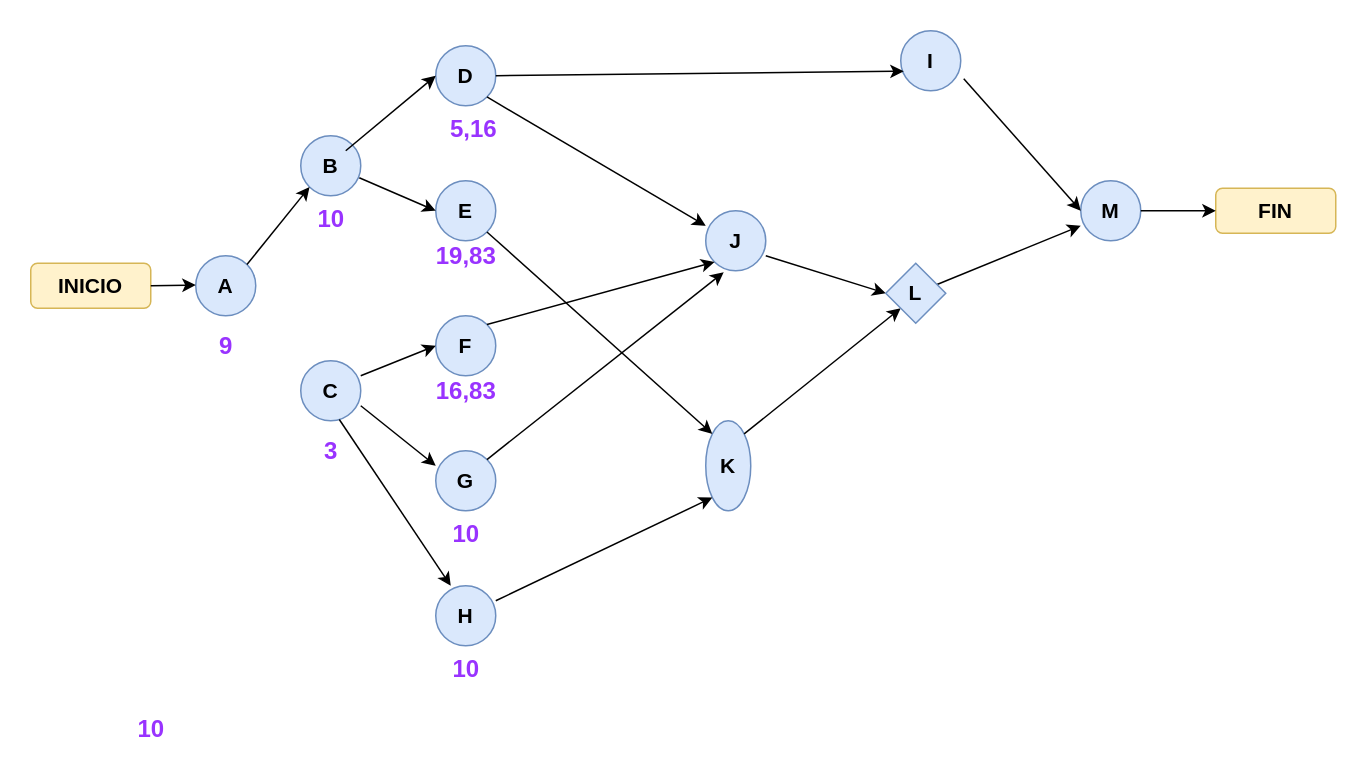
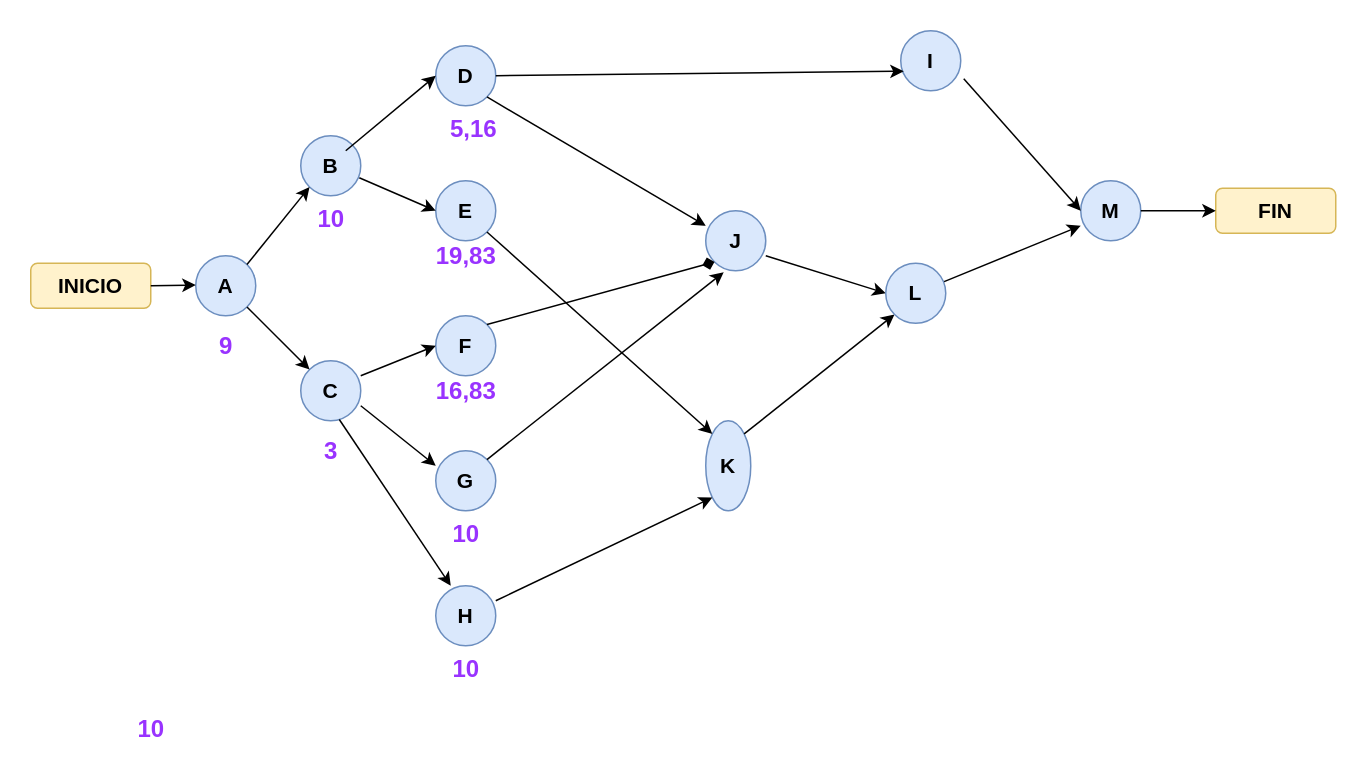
- <mxCell id="17" value="" style="endArrow=classic;html=1;rounded=0;fontSize=14;exitX=1;exitY=0;exitDx=0;exitDy=0;entryX=0;entryY=1;entryDx=0;entryDy=0;" edge="1" parent="1" source="8" target="15"><mxGeometry width="50" height="50" relative="1" as="geometry"><mxPoint x="400" y="200" as="sourcePoint" /><mxPoint x="450" y="160" as="targetPoint" /></mxGeometry></mxCell>
+ <mxCell id="17" value="" style="endArrow=diamond;html=1;rounded=0;fontSize=14;exitX=1;exitY=0;exitDx=0;exitDy=0;entryX=0;entryY=1;entryDx=0;entryDy=0;" edge="1" parent="1" source="8" target="15"><mxGeometry width="50" height="50" relative="1" as="geometry"><mxPoint x="400" y="200" as="sourcePoint" /><mxPoint x="450" y="160" as="targetPoint" /></mxGeometry></mxCell>
- <mxCell id="30" value="&lt;font style=&quot;font-size: 14px;&quot;&gt;L&lt;/font&gt;" style="rhombus;whiteSpace=wrap;html=1;aspect=fixed;fontStyle=1;fillColor=#dae8fc;strokeColor=#6c8ebf;" vertex="1" parent="1"><mxGeometry x="590" y="175" width="40" height="40" as="geometry" /></mxCell>
+ <mxCell id="30" value="&lt;font style=&quot;font-size: 14px;&quot;&gt;L&lt;/font&gt;" style="ellipse;whiteSpace=wrap;html=1;aspect=fixed;fontStyle=1;fillColor=#dae8fc;strokeColor=#6c8ebf;" vertex="1" parent="1"><mxGeometry x="590" y="175" width="40" height="40" as="geometry" /></mxCell>
+ <mxCell id="5" value="" style="endArrow=classic;html=1;rounded=0;fontSize=14;entryX=0;entryY=0;entryDx=0;entryDy=0;exitX=1;exitY=1;exitDx=0;exitDy=0;" edge="1" parent="1" source="2" target="3"><mxGeometry width="50" height="50" relative="1" as="geometry"><mxPoint x="170" y="190" as="sourcePoint" /><mxPoint x="220" y="140" as="targetPoint" /><Array as="points" /></mxGeometry></mxCell>
